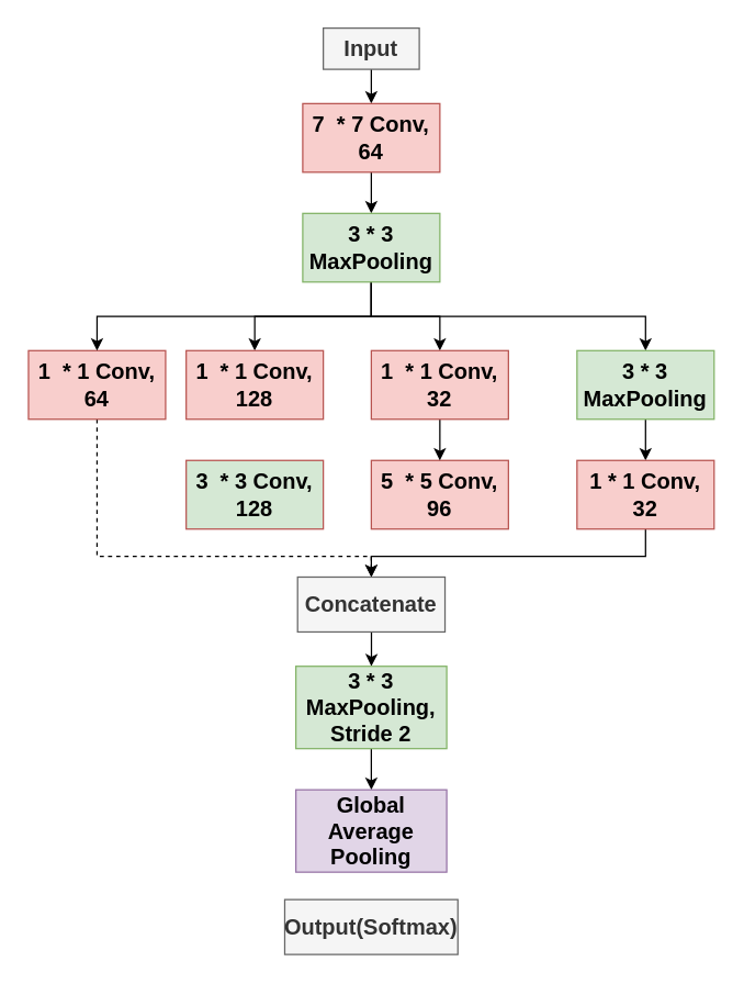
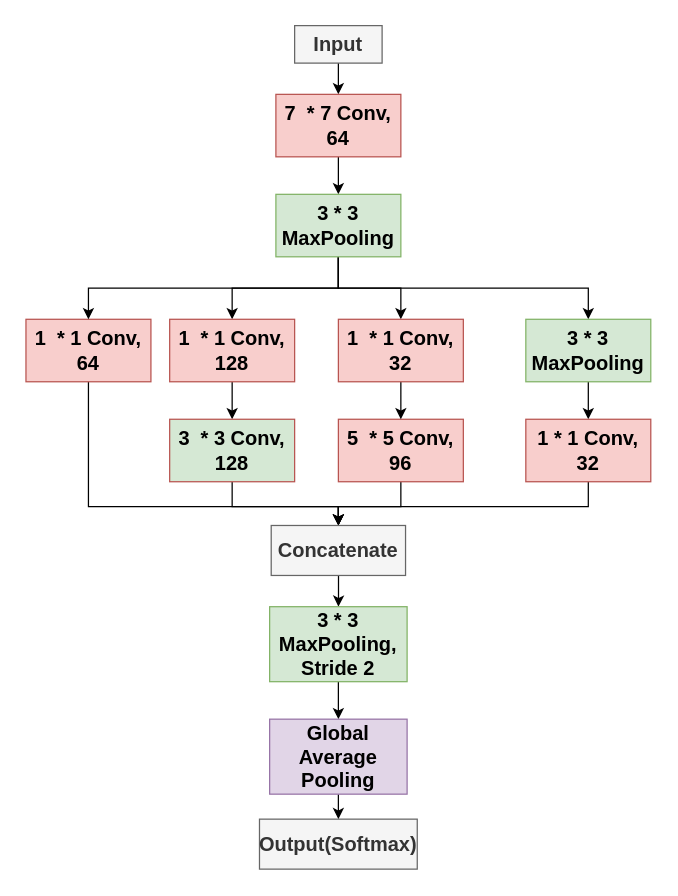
+ <mxCell id="13" value="" style="edgeStyle=orthogonalEdgeStyle;rounded=0;orthogonalLoop=1;jettySize=auto;html=1;" edge="1" parent="1" source="14" target="16"><mxGeometry relative="1" as="geometry" /></mxCell>
+ <mxCell id="17" style="edgeStyle=orthogonalEdgeStyle;rounded=0;orthogonalLoop=1;jettySize=auto;html=1;exitX=0.5;exitY=0;exitDx=0;exitDy=0;entryX=0.5;entryY=1;entryDx=0;entryDy=0;" edge="1" parent="1" source="18" target="26"><mxGeometry relative="1" as="geometry"><Array as="points"><mxPoint x="320" y="405" /><mxPoint x="270" y="405" /></Array></mxGeometry></mxCell>
+ <mxCell id="15" style="edgeStyle=orthogonalEdgeStyle;rounded=0;orthogonalLoop=1;jettySize=auto;html=1;exitX=0.5;exitY=0;exitDx=0;exitDy=0;entryX=0.5;entryY=1;entryDx=0;entryDy=0;" edge="1" parent="1" source="16" target="26"><mxGeometry relative="1" as="geometry"><mxPoint x="350" y="455" as="targetPoint" /><Array as="points"><mxPoint x="185" y="405" /><mxPoint x="270" y="405" /></Array></mxGeometry></mxCell>
- <mxCell id="4" style="edgeStyle=orthogonalEdgeStyle;rounded=0;orthogonalLoop=1;jettySize=auto;html=1;exitX=0.5;exitY=0;exitDx=0;exitDy=0;entryX=0.5;entryY=1;entryDx=0;entryDy=0;dashed=1;" edge="1" parent="1" source="5" target="26"><mxGeometry relative="1" as="geometry"><Array as="points"><mxPoint x="70" y="405" /><mxPoint x="270" y="405" /></Array></mxGeometry></mxCell>
+ <mxCell id="4" style="edgeStyle=orthogonalEdgeStyle;rounded=0;orthogonalLoop=1;jettySize=auto;html=1;exitX=0.5;exitY=0;exitDx=0;exitDy=0;entryX=0.5;entryY=1;entryDx=0;entryDy=0;" edge="1" parent="1" source="5" target="26"><mxGeometry relative="1" as="geometry"><Array as="points"><mxPoint x="70" y="405" /><mxPoint x="270" y="405" /></Array></mxGeometry></mxCell>
+ <mxCell id="29" value="" style="edgeStyle=orthogonalEdgeStyle;rounded=0;orthogonalLoop=1;jettySize=auto;html=1;" edge="1" parent="1" source="30" target="31"><mxGeometry relative="1" as="geometry" /></mxCell>
